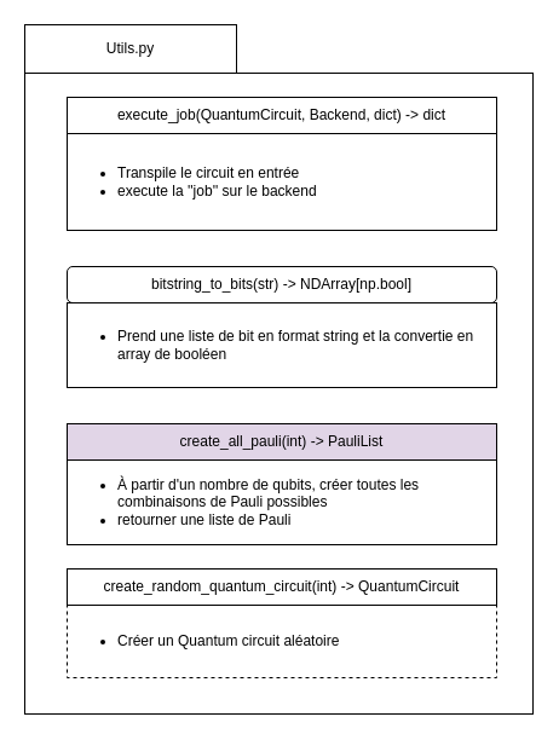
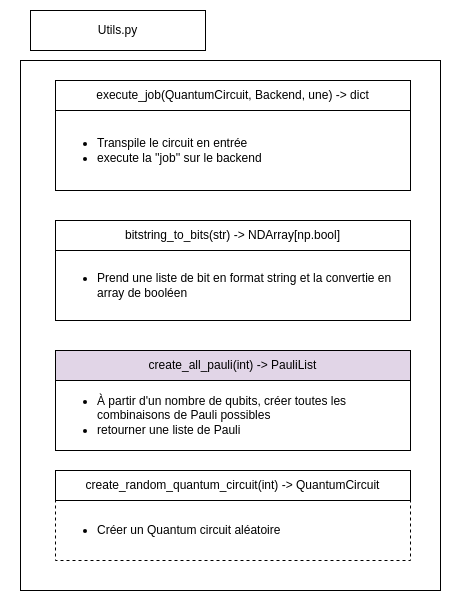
- <mxCell id="9" value="Utils.py" style="rounded=0;whiteSpace=wrap;html=1;" parent="1" vertex="1"><mxGeometry x="20" y="20" width="175" height="40" as="geometry" /></mxCell>
+ <mxCell id="9" value="Utils.py" style="rounded=0;whiteSpace=wrap;html=1;" parent="1" vertex="1"><mxGeometry x="30" y="10" width="175" height="40" as="geometry" /></mxCell>
- <mxCell id="7" value="execute_job(QuantumCircuit, Backend, dict) -&amp;gt; dict" style="rounded=0;whiteSpace=wrap;html=1;" parent="1" vertex="1"><mxGeometry x="55" y="80" width="355" height="30" as="geometry" /></mxCell>
+ <mxCell id="7" value="execute_job(QuantumCircuit, Backend, une) -&amp;gt; dict" style="rounded=0;whiteSpace=wrap;html=1;" parent="1" vertex="1"><mxGeometry x="55" y="80" width="355" height="30" as="geometry" /></mxCell>
- <mxCell id="10" value="bitstring_to_bits(str)&amp;nbsp;-&amp;gt; NDArray[np.bool]" style="whiteSpace=wrap;html=1;rounded=1;" parent="1" vertex="1"><mxGeometry x="55" y="220" width="355" height="30" as="geometry" /></mxCell>
+ <mxCell id="10" value="bitstring_to_bits(str)&amp;nbsp;-&amp;gt; NDArray[np.bool]" style="rounded=0;whiteSpace=wrap;html=1;" parent="1" vertex="1"><mxGeometry x="55" y="220" width="355" height="30" as="geometry" /></mxCell>
